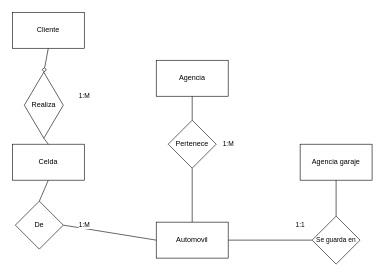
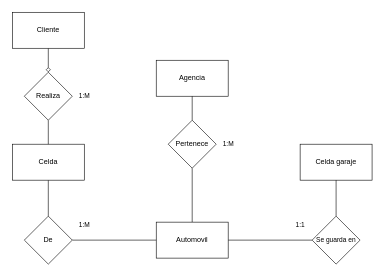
- <mxCell id="12" value="Realiza" style="rhombus;whiteSpace=wrap;html=1;" vertex="1" parent="1"><mxGeometry x="40" y="120" width="65" height="110" as="geometry" /></mxCell>
+ <mxCell id="12" value="Realiza" style="rhombus;whiteSpace=wrap;html=1;" vertex="1" parent="1"><mxGeometry x="40" y="120" width="80" height="80" as="geometry" /></mxCell>
- <mxCell id="10" value="Agencia garaje" style="rounded=0;whiteSpace=wrap;html=1;" vertex="1" parent="1"><mxGeometry x="500" y="240" width="120" height="60" as="geometry" /></mxCell>
+ <mxCell id="10" value="Celda garaje" style="rounded=0;whiteSpace=wrap;html=1;" vertex="1" parent="1"><mxGeometry x="500" y="240" width="120" height="60" as="geometry" /></mxCell>
- <mxCell id="14" value="De" style="rhombus;whiteSpace=wrap;html=1;" vertex="1" parent="1"><mxGeometry x="25" y="335" width="80" height="80" as="geometry" /></mxCell>
+ <mxCell id="14" value="De" style="rhombus;whiteSpace=wrap;html=1;" vertex="1" parent="1"><mxGeometry x="40" y="360" width="80" height="80" as="geometry" /></mxCell>
